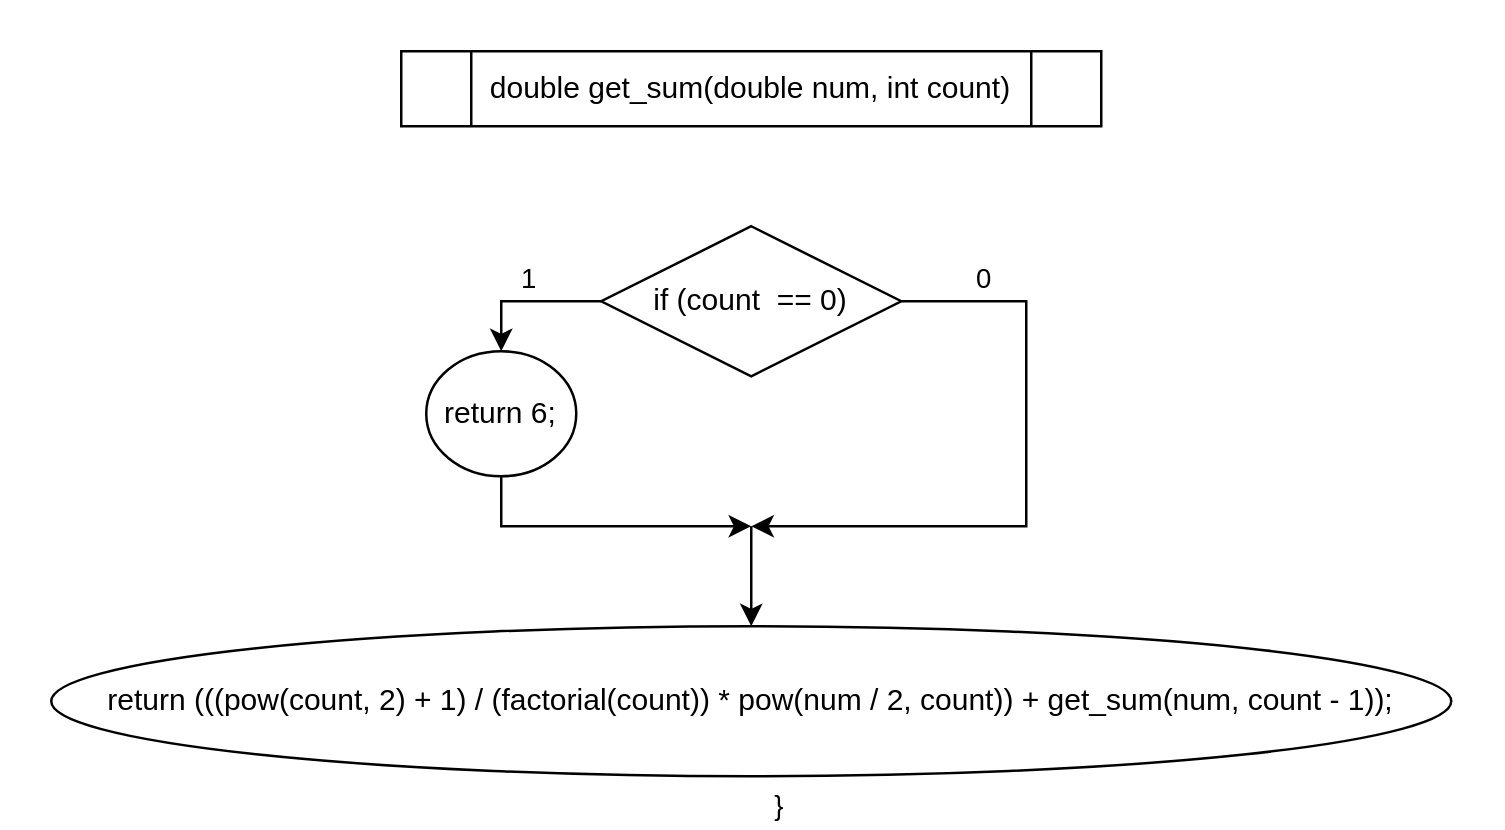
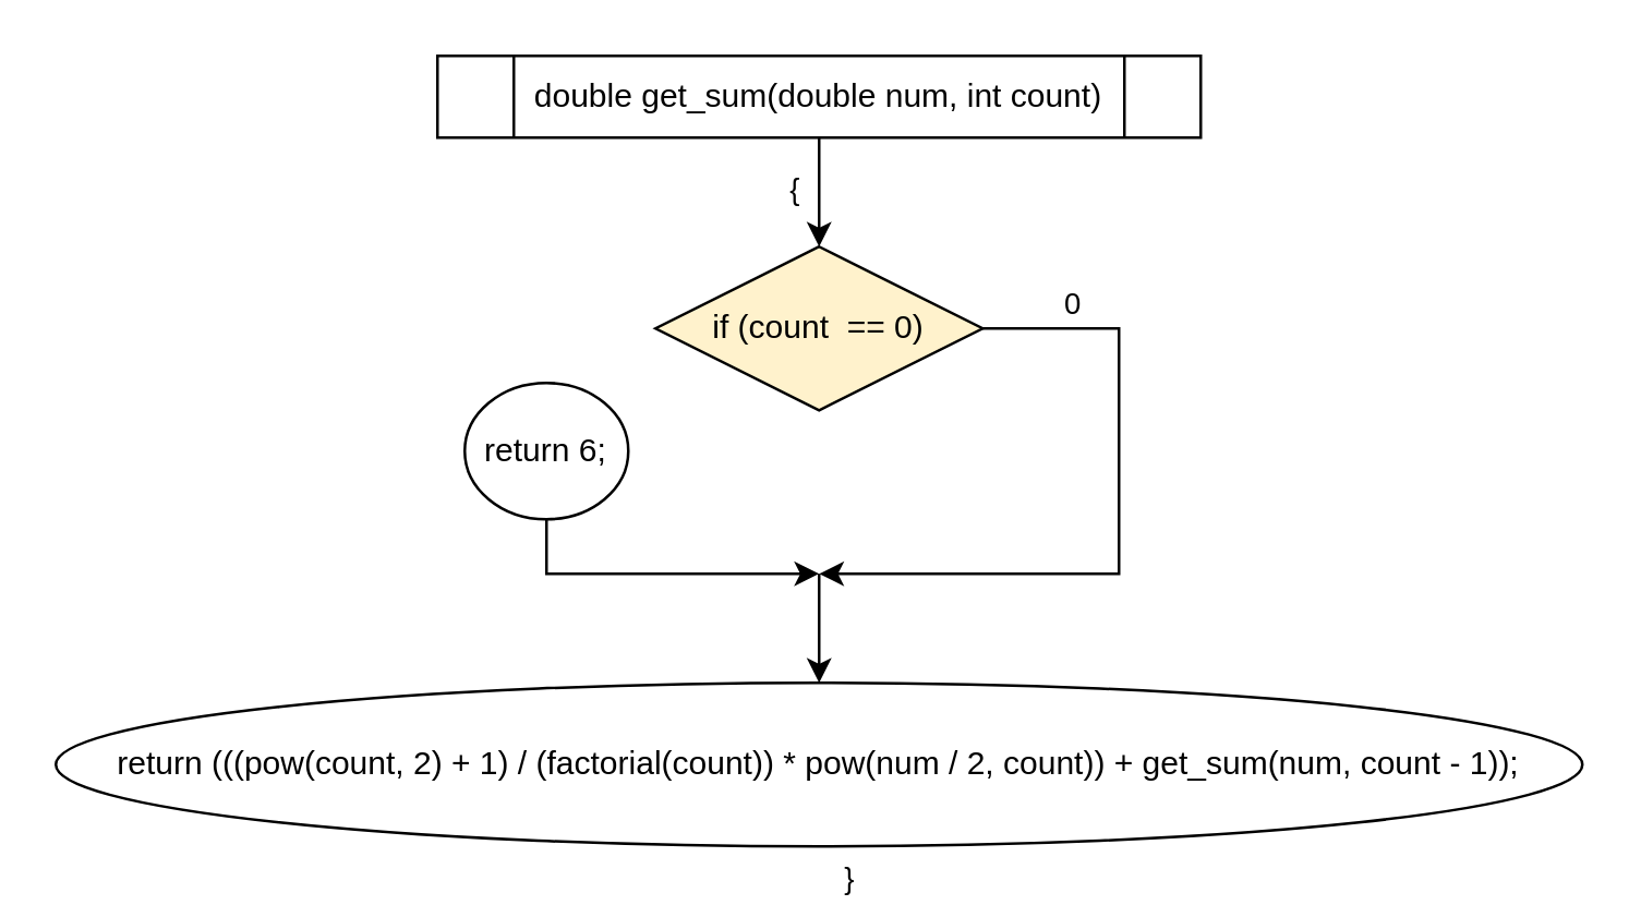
+ <mxCell id="2" style="edgeStyle=orthogonalEdgeStyle;rounded=0;orthogonalLoop=1;jettySize=auto;html=1;entryX=0.5;entryY=0;entryDx=0;entryDy=0;" edge="1" parent="1" source="4" target="9"><mxGeometry relative="1" as="geometry" /></mxCell>
+ <mxCell id="3" value="{" style="edgeLabel;html=1;align=center;verticalAlign=middle;resizable=0;points=[];" vertex="1" connectable="0" parent="2"><mxGeometry x="-0.117" relative="1" as="geometry"><mxPoint x="-10" as="offset" /></mxGeometry></mxCell>
- <mxCell id="5" style="edgeStyle=orthogonalEdgeStyle;rounded=0;orthogonalLoop=1;jettySize=auto;html=1;entryX=0.5;entryY=0;entryDx=0;entryDy=0;" edge="1" parent="1" source="9" target="12"><mxGeometry relative="1" as="geometry" /></mxCell>
- <mxCell id="6" value="1" style="edgeLabel;html=1;align=center;verticalAlign=middle;resizable=0;points=[];" vertex="1" connectable="0" parent="5"><mxGeometry x="-0.278" y="-2" relative="1" as="geometry"><mxPoint x="-8" y="-8" as="offset" /></mxGeometry></mxCell>
- <mxCell id="9" value="if (count&amp;nbsp; == 0)" style="rhombus;whiteSpace=wrap;html=1;" vertex="1" parent="1"><mxGeometry x="240" y="90" width="120" height="60" as="geometry" /></mxCell>
+ <mxCell id="9" value="if (count&amp;nbsp; == 0)" style="rhombus;whiteSpace=wrap;html=1;fillColor=#fff2cc;" vertex="1" parent="1"><mxGeometry x="240" y="90" width="120" height="60" as="geometry" /></mxCell>
